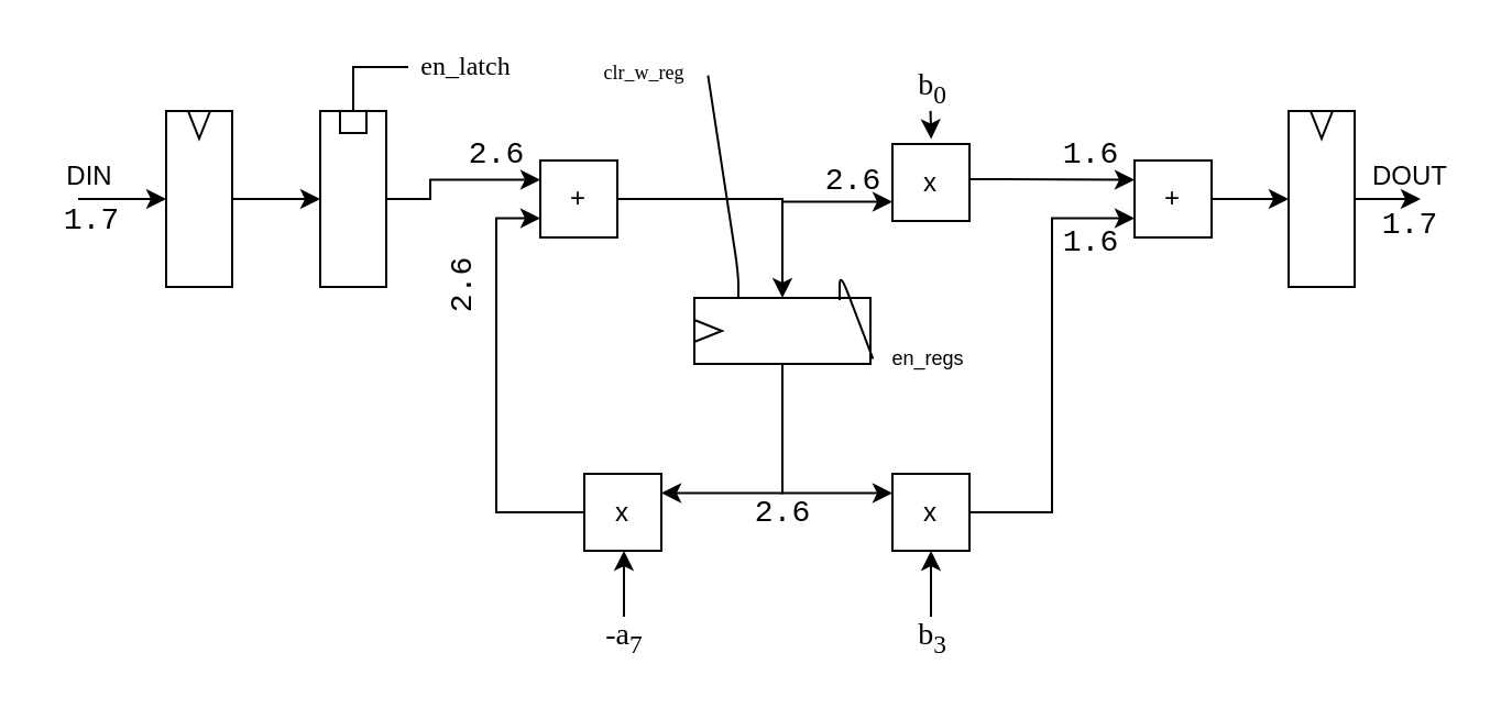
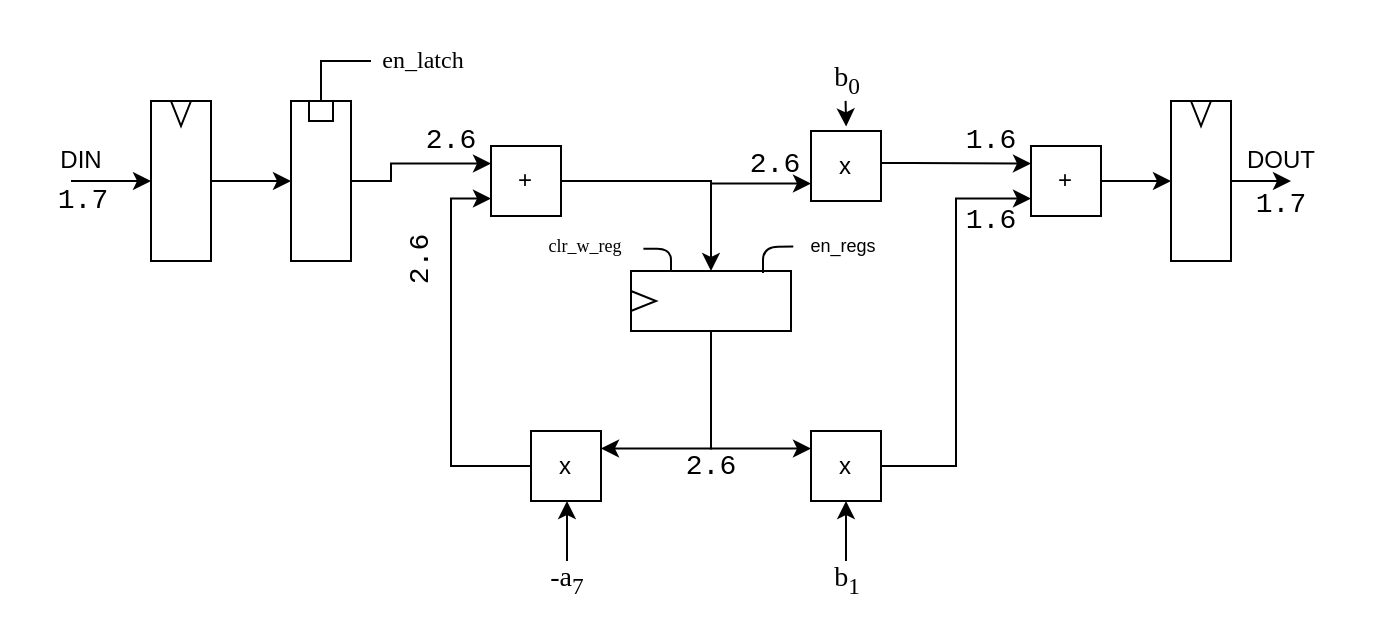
- <mxCell id="41" value="&lt;font style=&quot;font-size: 9px&quot; face=&quot;Verdana&quot;&gt;clr_w_reg&lt;/font&gt;" style="text;html=1;align=center;verticalAlign=middle;resizable=0;points=[];autosize=1;" parent="1" vertex="1"><mxGeometry x="261.5" y="22" width="60" height="20" as="geometry" /></mxCell>
+ <mxCell id="41" value="&lt;font style=&quot;font-size: 9px&quot; face=&quot;Verdana&quot;&gt;clr_w_reg&lt;/font&gt;" style="text;html=1;align=center;verticalAlign=middle;resizable=0;points=[];autosize=1;" parent="1" vertex="1"><mxGeometry x="261.5" y="112" width="60" height="20" as="geometry" /></mxCell>
- <mxCell id="51" value="&lt;font style=&quot;font-size: 9px&quot;&gt;en_regs&lt;/font&gt;" style="text;html=1;align=center;verticalAlign=middle;resizable=0;points=[];autosize=1;" vertex="1" parent="1"><mxGeometry x="395.5" y="152" width="50" height="20" as="geometry" /></mxCell>
+ <mxCell id="51" value="&lt;font style=&quot;font-size: 9px&quot;&gt;en_regs&lt;/font&gt;" style="text;html=1;align=center;verticalAlign=middle;resizable=0;points=[];autosize=1;" vertex="1" parent="1"><mxGeometry x="395.5" y="112" width="50" height="20" as="geometry" /></mxCell>
- <mxCell id="33" value="&lt;font style=&quot;font-size: 14px&quot; face=&quot;Verdana&quot;&gt;b&lt;sub&gt;3&lt;/sub&gt;&lt;/font&gt;" style="text;html=1;align=center;verticalAlign=middle;resizable=0;points=[];autosize=1;" parent="1" vertex="1"><mxGeometry x="407.5" y="280" width="30" height="20" as="geometry" /></mxCell>
+ <mxCell id="33" value="&lt;font style=&quot;font-size: 14px&quot; face=&quot;Verdana&quot;&gt;b&lt;sub&gt;1&lt;/sub&gt;&lt;/font&gt;" style="text;html=1;align=center;verticalAlign=middle;resizable=0;points=[];autosize=1;" parent="1" vertex="1"><mxGeometry x="407.5" y="280" width="30" height="20" as="geometry" /></mxCell>
